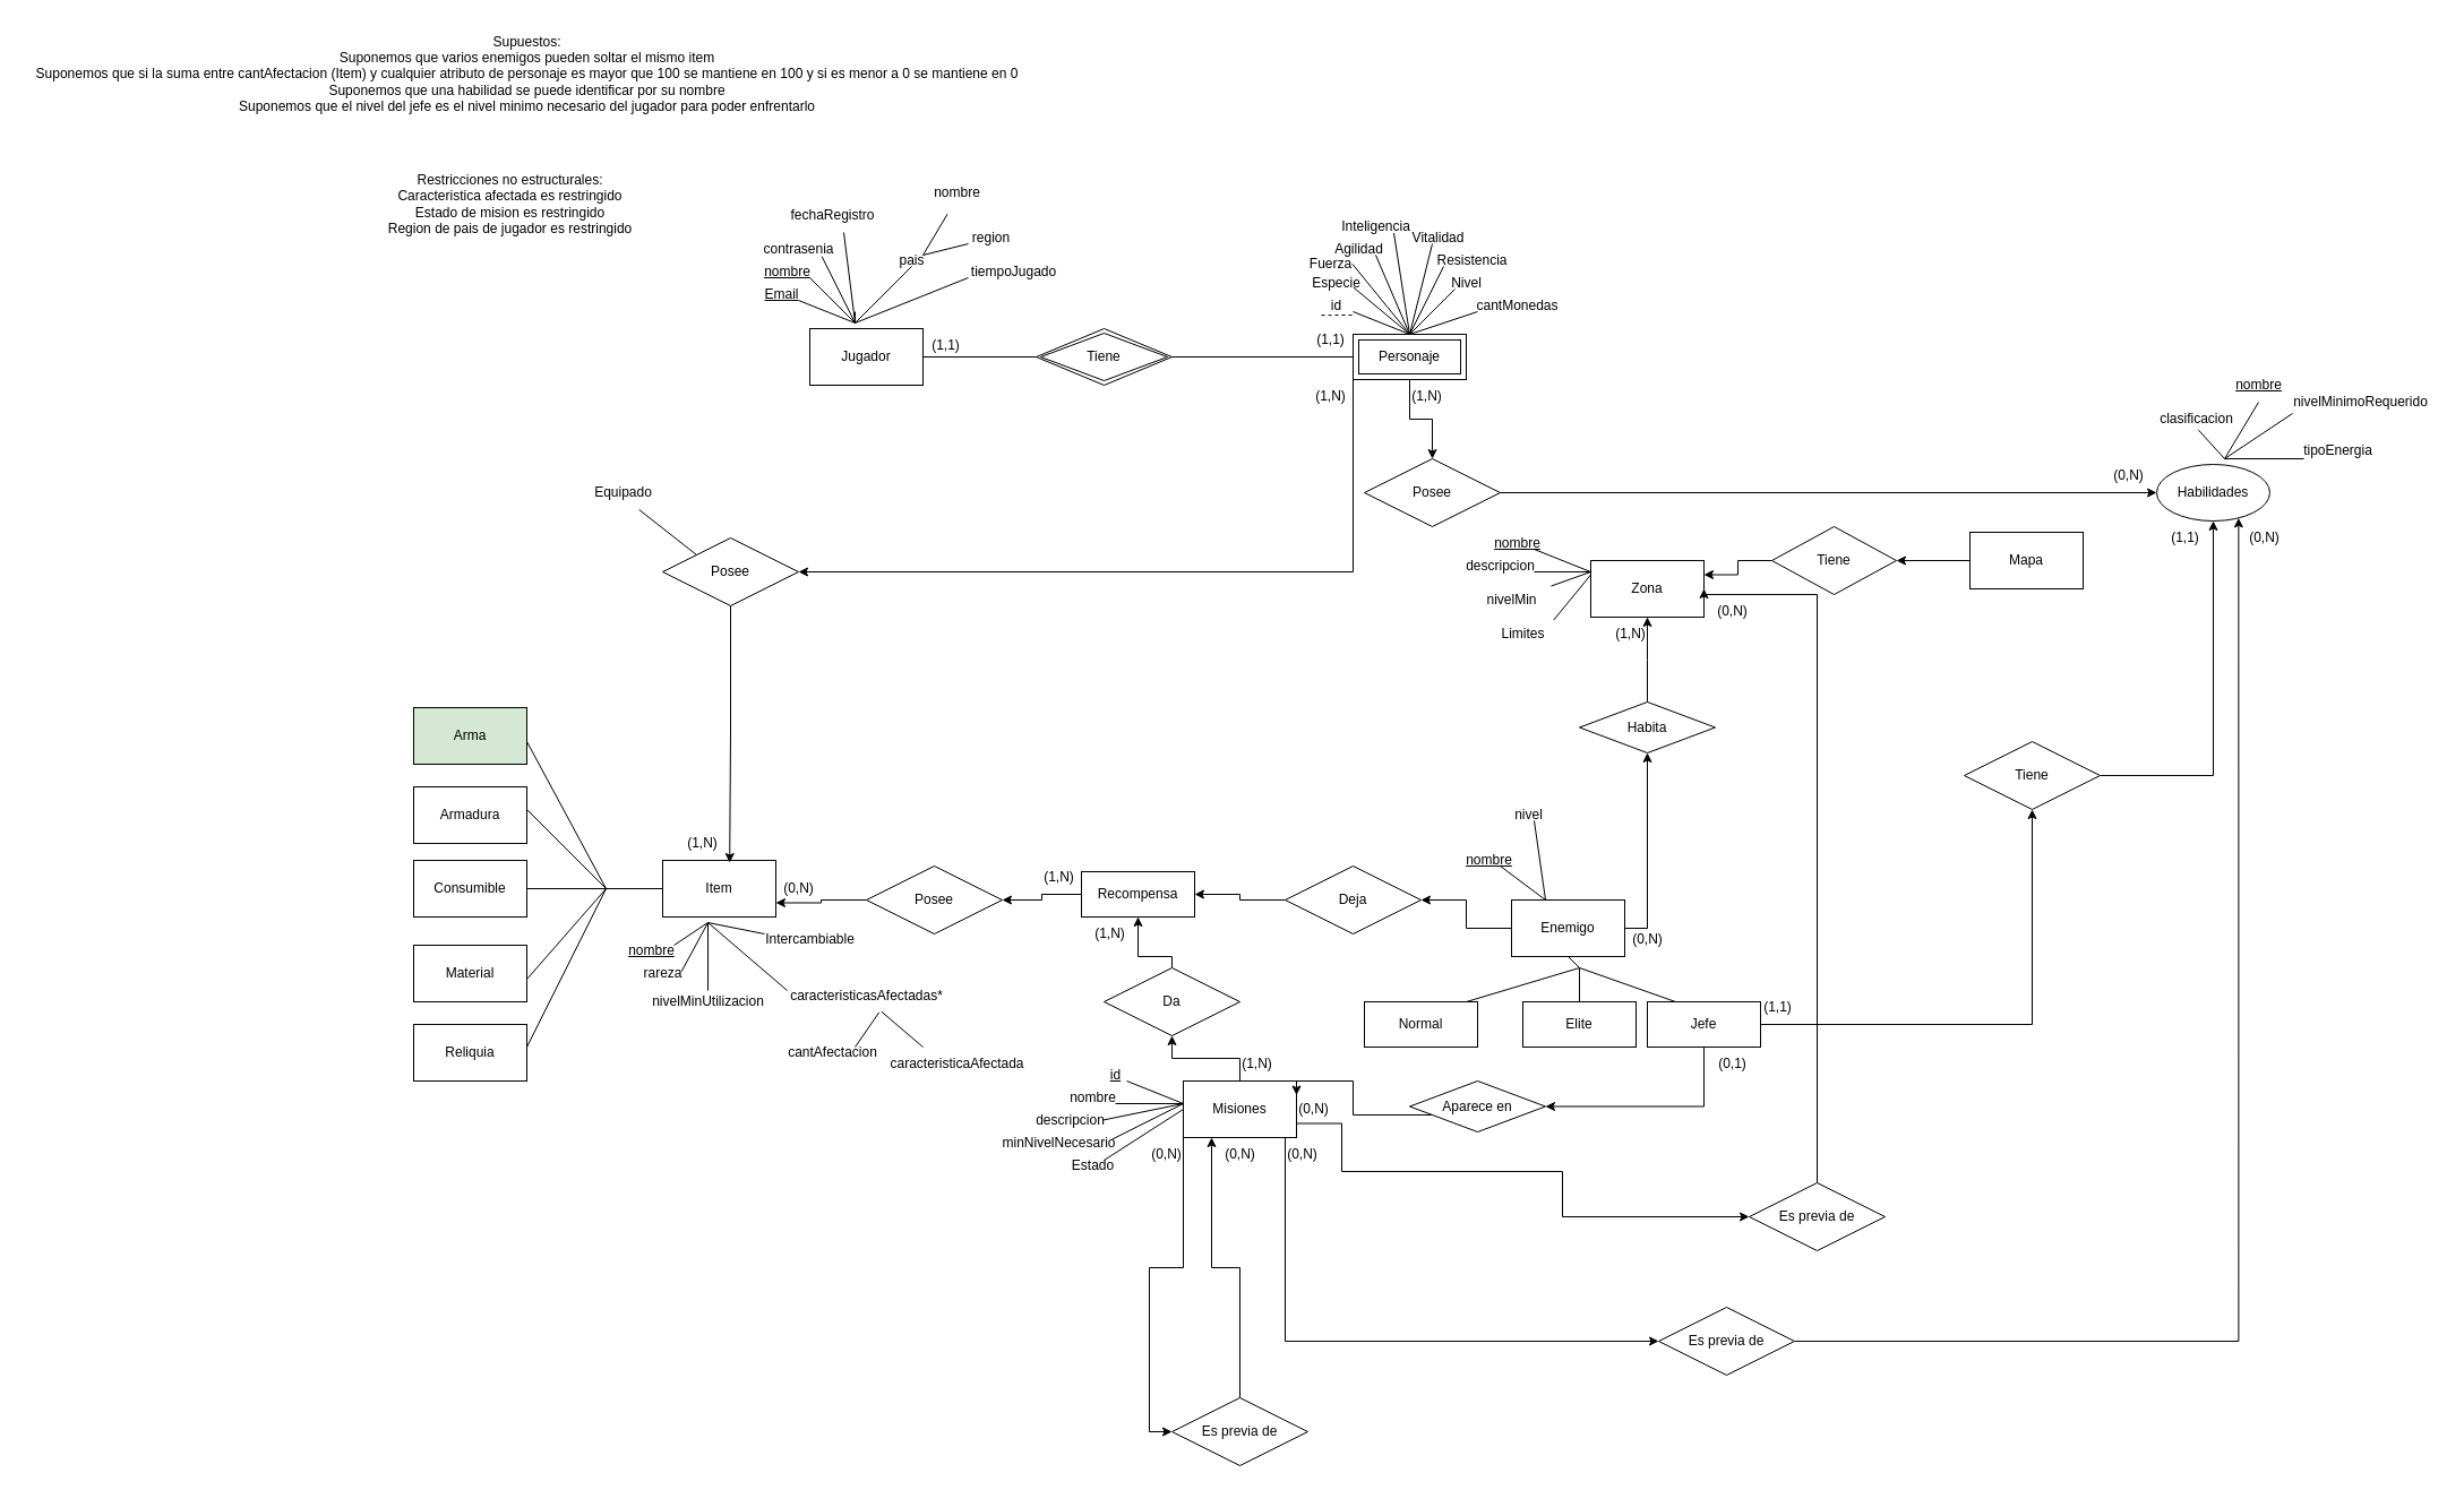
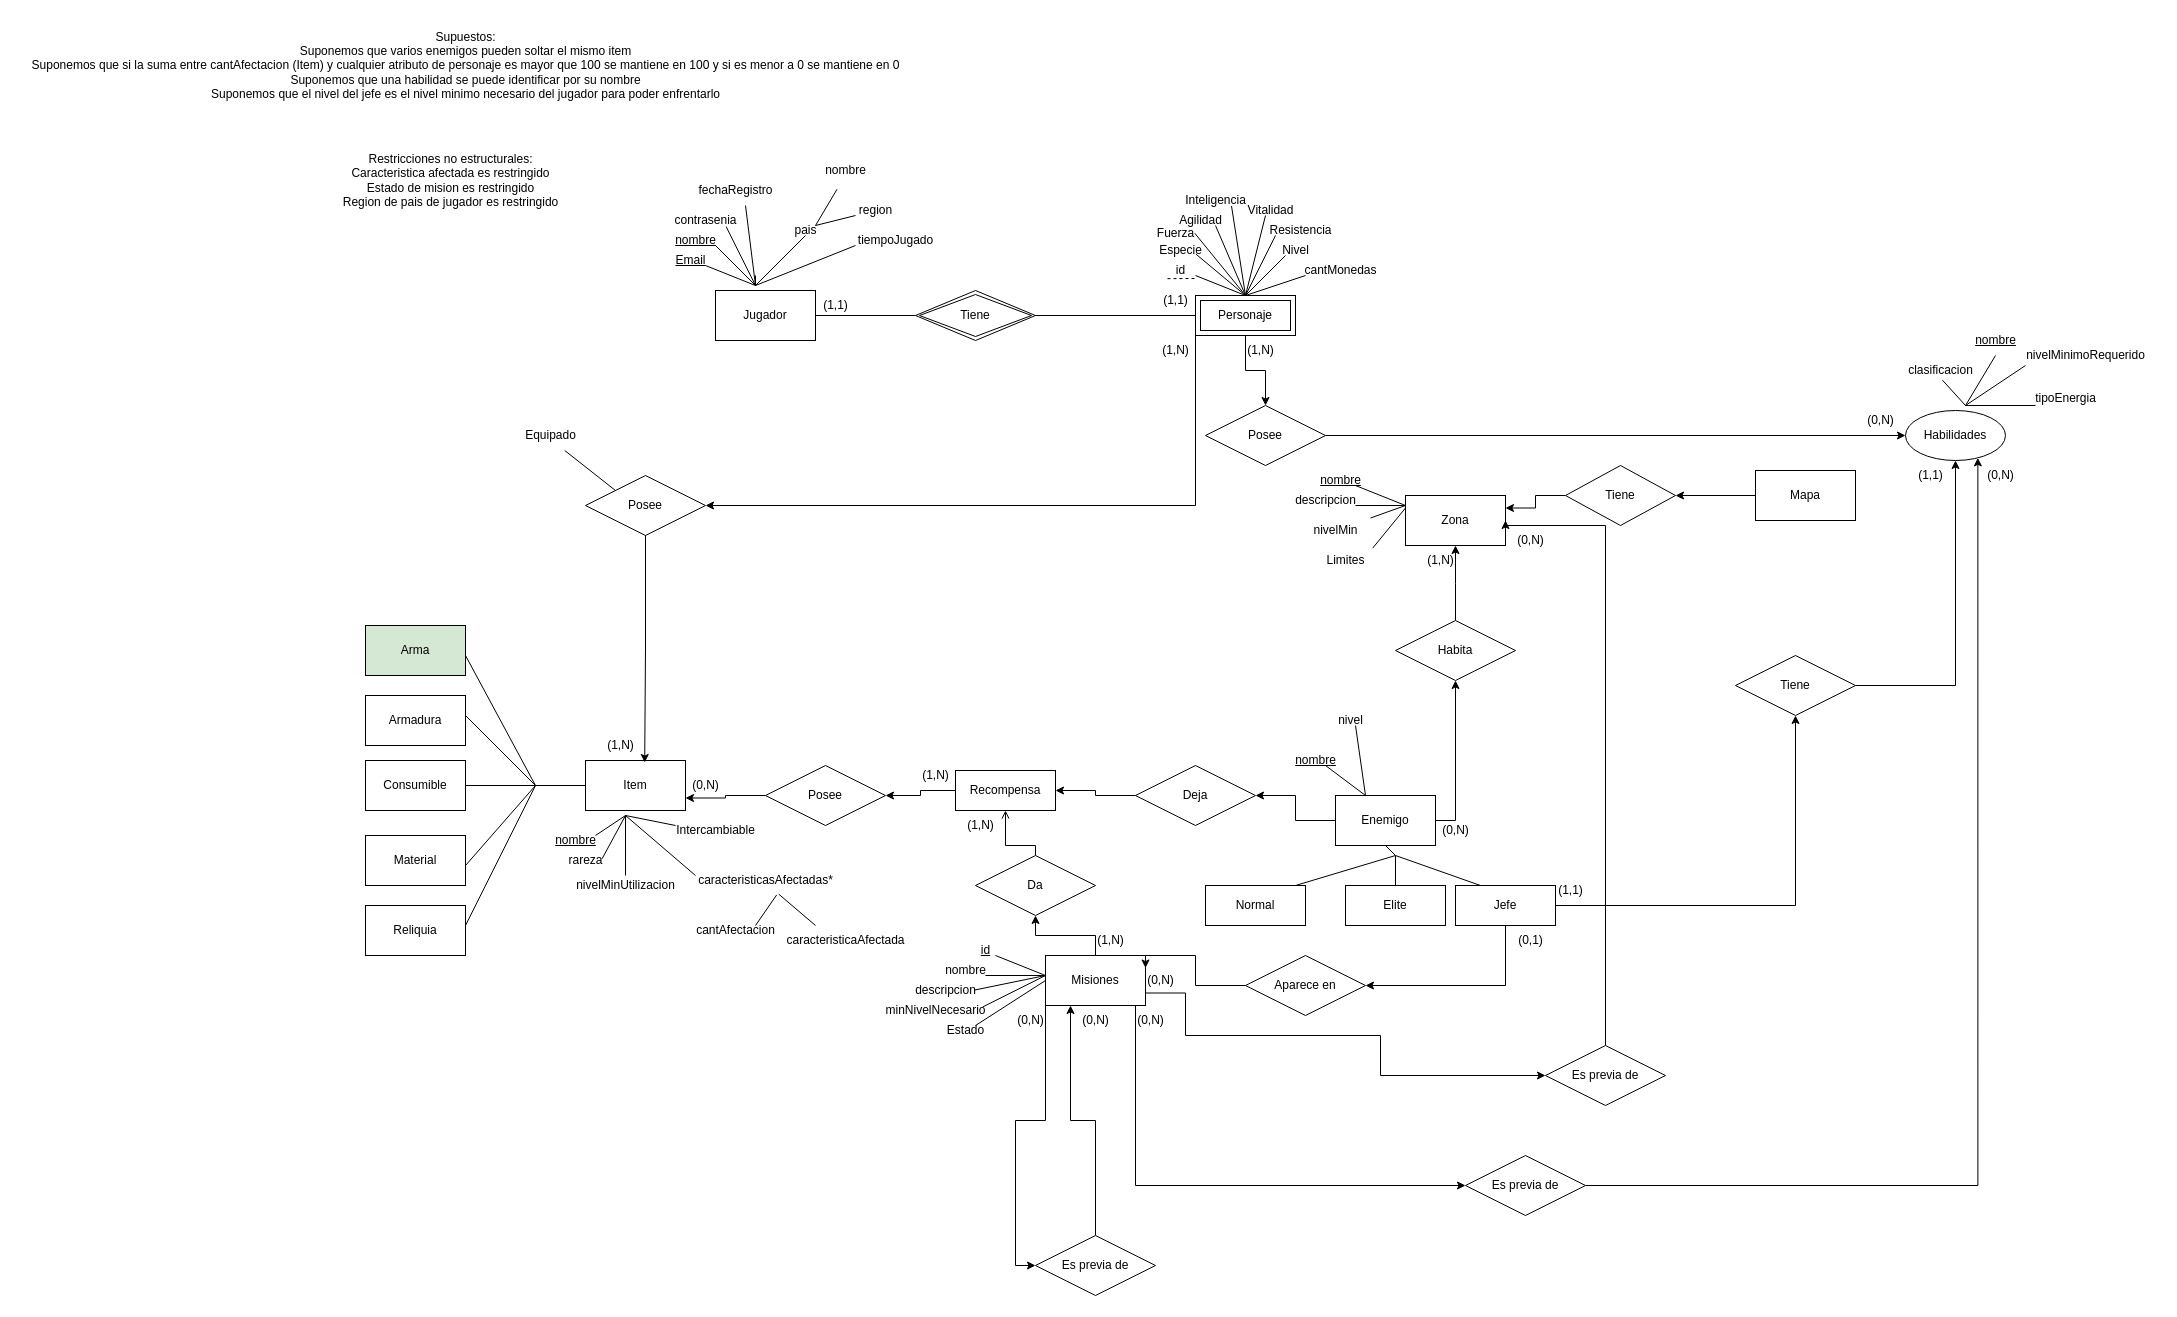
- <mxCell id="5" value="Mapa" style="rounded=0;whiteSpace=wrap;html=1;" parent="1" vertex="1"><mxGeometry x="1740" y="470" width="100" height="50" as="geometry" /></mxCell>
+ <mxCell id="5" value="Mapa" style="rounded=0;whiteSpace=wrap;html=1;" parent="1" vertex="1"><mxGeometry x="1755" y="470" width="100" height="50" as="geometry" /></mxCell>
- <mxCell id="37" value="Habita" style="shape=rhombus;perimeter=rhombusPerimeter;whiteSpace=wrap;html=1;align=center;" parent="1" vertex="1"><mxGeometry x="1395" y="620" width="120" height="45" as="geometry" /></mxCell>
+ <mxCell id="37" value="Habita" style="shape=rhombus;perimeter=rhombusPerimeter;whiteSpace=wrap;html=1;align=center;" parent="1" vertex="1"><mxGeometry x="1395" y="620" width="120" height="60" as="geometry" /></mxCell>
- <mxCell id="42" style="edgeStyle=orthogonalEdgeStyle;rounded=0;orthogonalLoop=1;jettySize=auto;html=1;exitX=0.5;exitY=0;exitDx=0;exitDy=0;entryX=0.5;entryY=1;entryDx=0;entryDy=0;" edge="1" parent="1" source="43" target="39"><mxGeometry relative="1" as="geometry"><Array as="points"><mxPoint x="1035" y="845" /><mxPoint x="1005" y="845" /></Array></mxGeometry></mxCell>
+ <mxCell id="42" style="edgeStyle=orthogonalEdgeStyle;rounded=0;orthogonalLoop=1;jettySize=auto;html=1;exitX=0.5;exitY=0;exitDx=0;exitDy=0;entryX=0.5;entryY=1;entryDx=0;entryDy=0;endArrow=open;" edge="1" parent="1" source="43" target="39"><mxGeometry relative="1" as="geometry"><Array as="points"><mxPoint x="1035" y="845" /><mxPoint x="1005" y="845" /></Array></mxGeometry></mxCell>
- <mxCell id="35" value="Aparece en" style="shape=rhombus;perimeter=rhombusPerimeter;whiteSpace=wrap;html=1;align=center;" parent="1" vertex="1"><mxGeometry x="1245" y="955" width="120" height="45" as="geometry" /></mxCell>
+ <mxCell id="35" value="Aparece en" style="shape=rhombus;perimeter=rhombusPerimeter;whiteSpace=wrap;html=1;align=center;" parent="1" vertex="1"><mxGeometry x="1245" y="955" width="120" height="60" as="geometry" /></mxCell>
